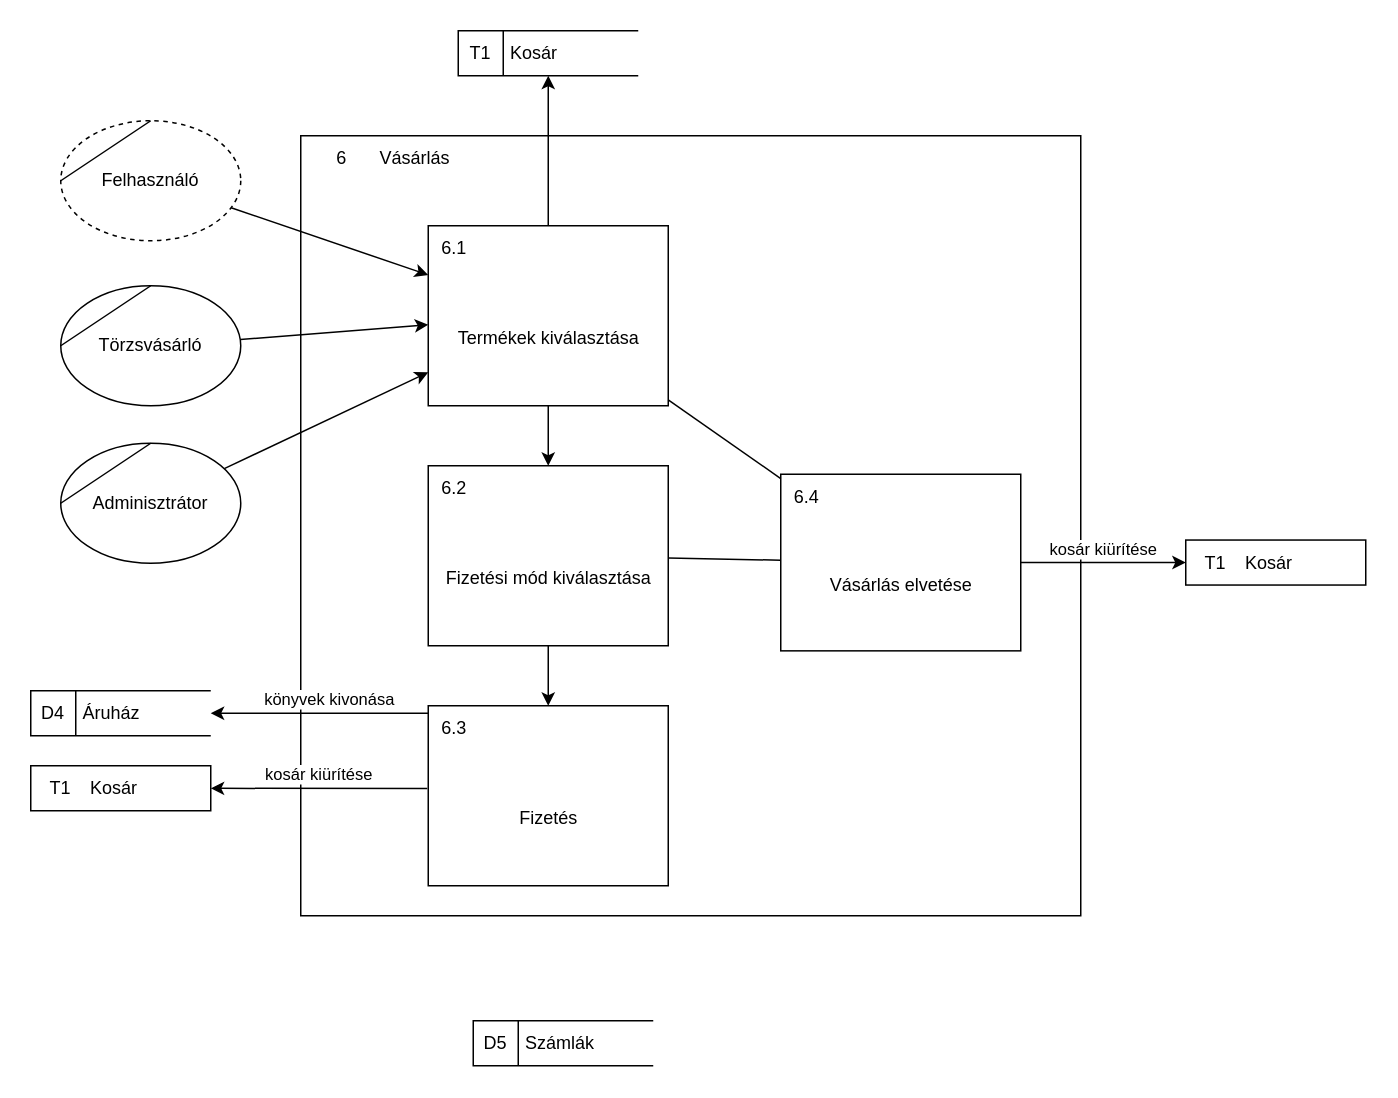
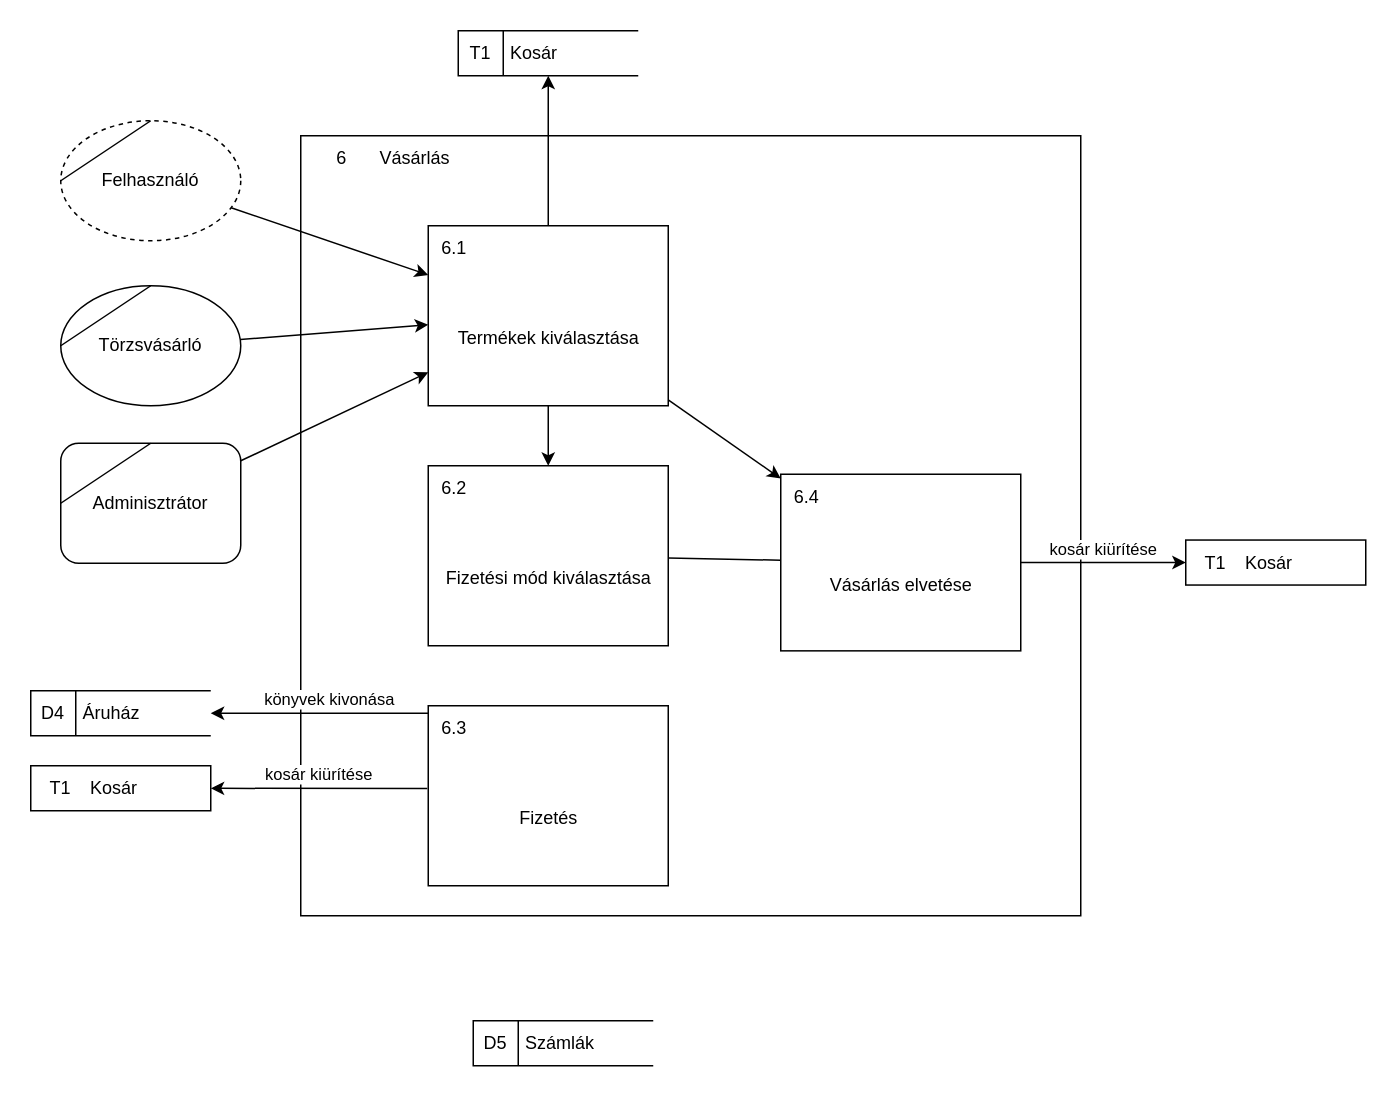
- <mxCell id="33" value="" style="endArrow=none;html=1;rounded=0;verticalAlign=bottom;" parent="1" source="8" target="3" edge="1"><mxGeometry width="50" height="50" relative="1" as="geometry"><mxPoint x="270" y="350" as="sourcePoint" /><mxPoint x="390" y="350" as="targetPoint" /></mxGeometry></mxCell>
+ <mxCell id="33" value="" style="endArrow=classic;html=1;rounded=0;verticalAlign=bottom;" parent="1" source="8" target="3" edge="1"><mxGeometry width="50" height="50" relative="1" as="geometry"><mxPoint x="270" y="350" as="sourcePoint" /><mxPoint x="390" y="350" as="targetPoint" /></mxGeometry></mxCell>
- <mxCell id="45" value="Adminisztrátor" style="ellipse;whiteSpace=wrap;html=1;" parent="44" vertex="1"><mxGeometry width="120" height="80" as="geometry" /></mxCell>
+ <mxCell id="45" value="Adminisztrátor" style="whiteSpace=wrap;html=1;rounded=1;" parent="44" vertex="1"><mxGeometry width="120" height="80" as="geometry" /></mxCell>
- <mxCell id="21" value="" style="endArrow=classic;html=1;rounded=0;verticalAlign=bottom;" parent="1" source="14" target="18" edge="1"><mxGeometry width="50" height="50" relative="1" as="geometry"><mxPoint x="410" y="400" as="sourcePoint" /><mxPoint x="530" y="400" as="targetPoint" /></mxGeometry></mxCell>
